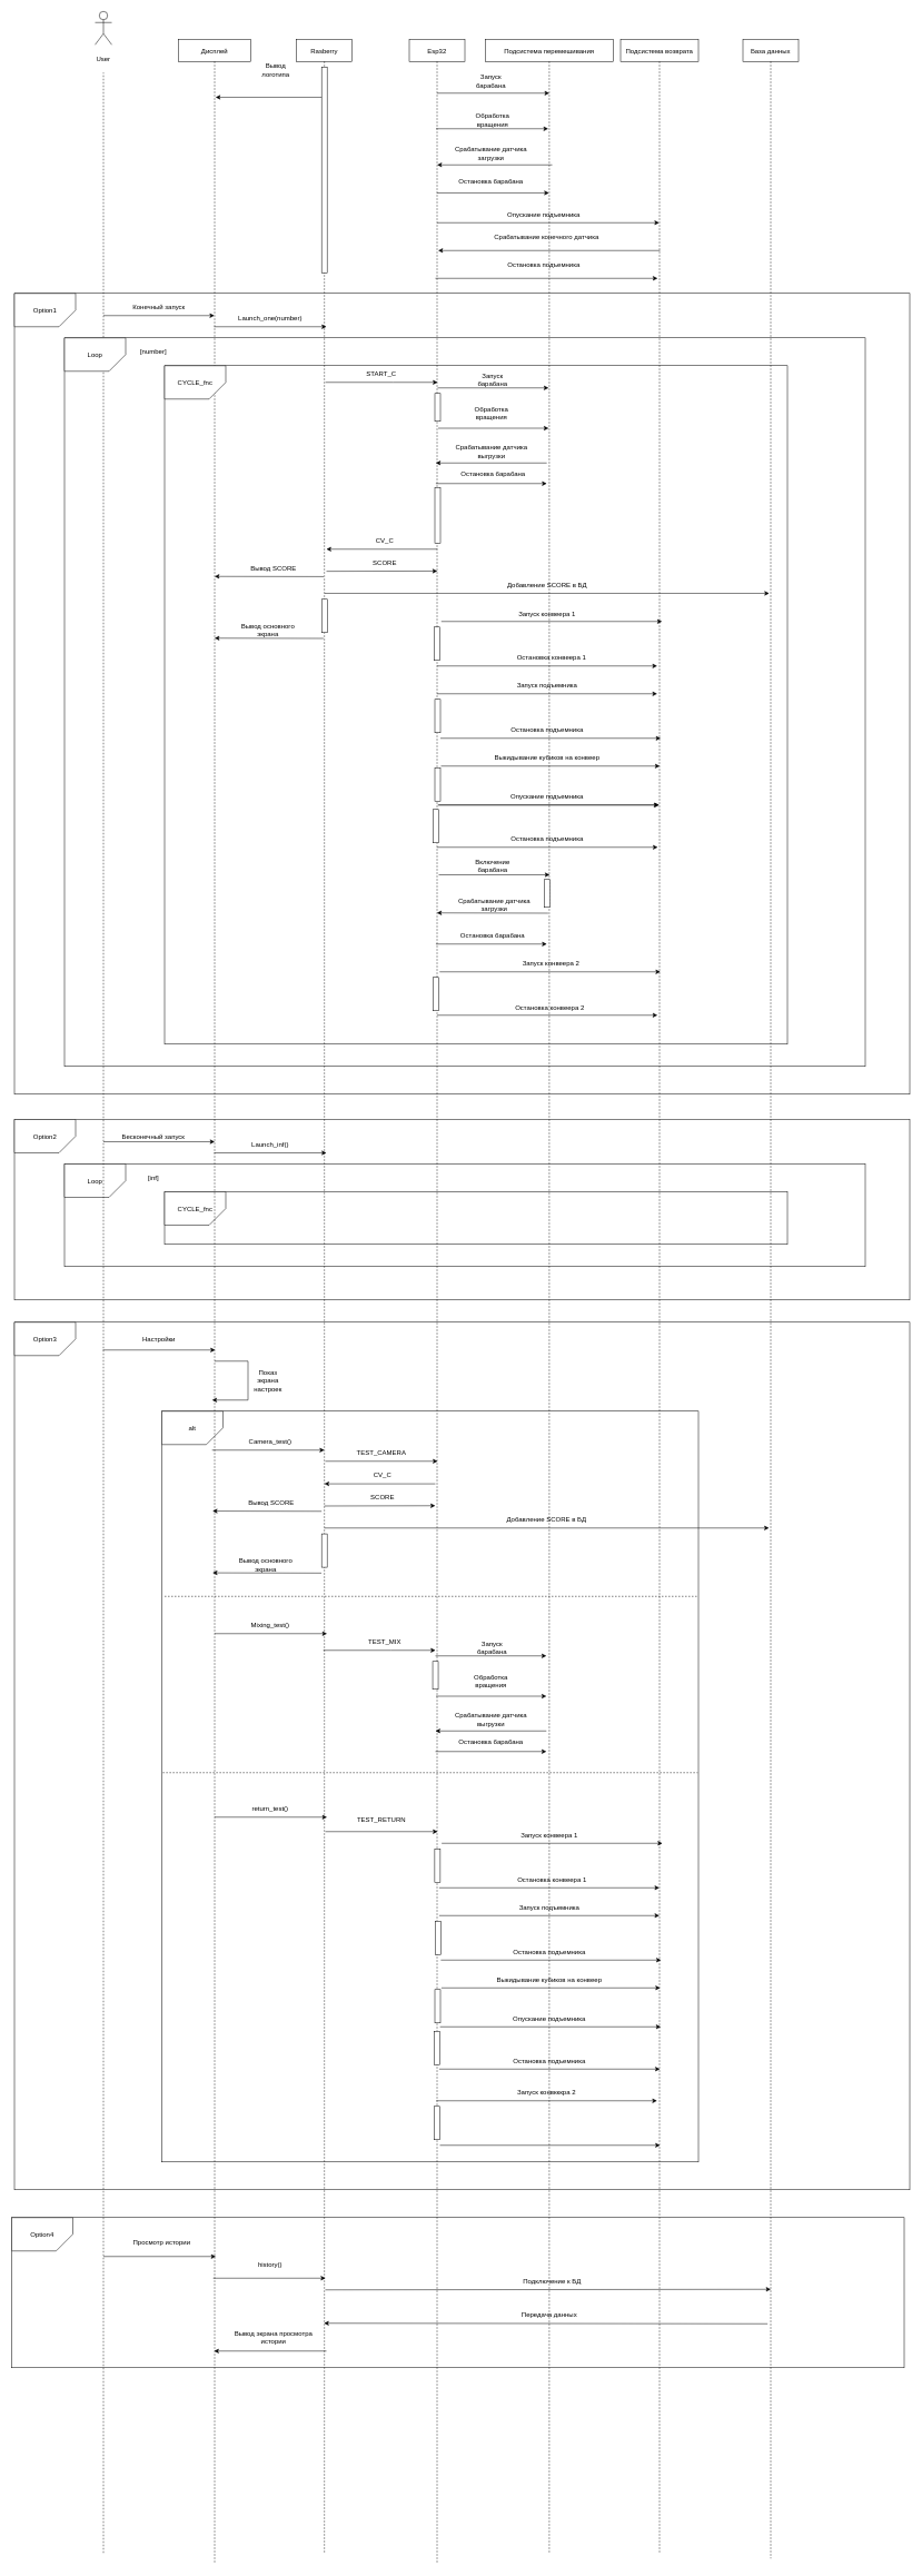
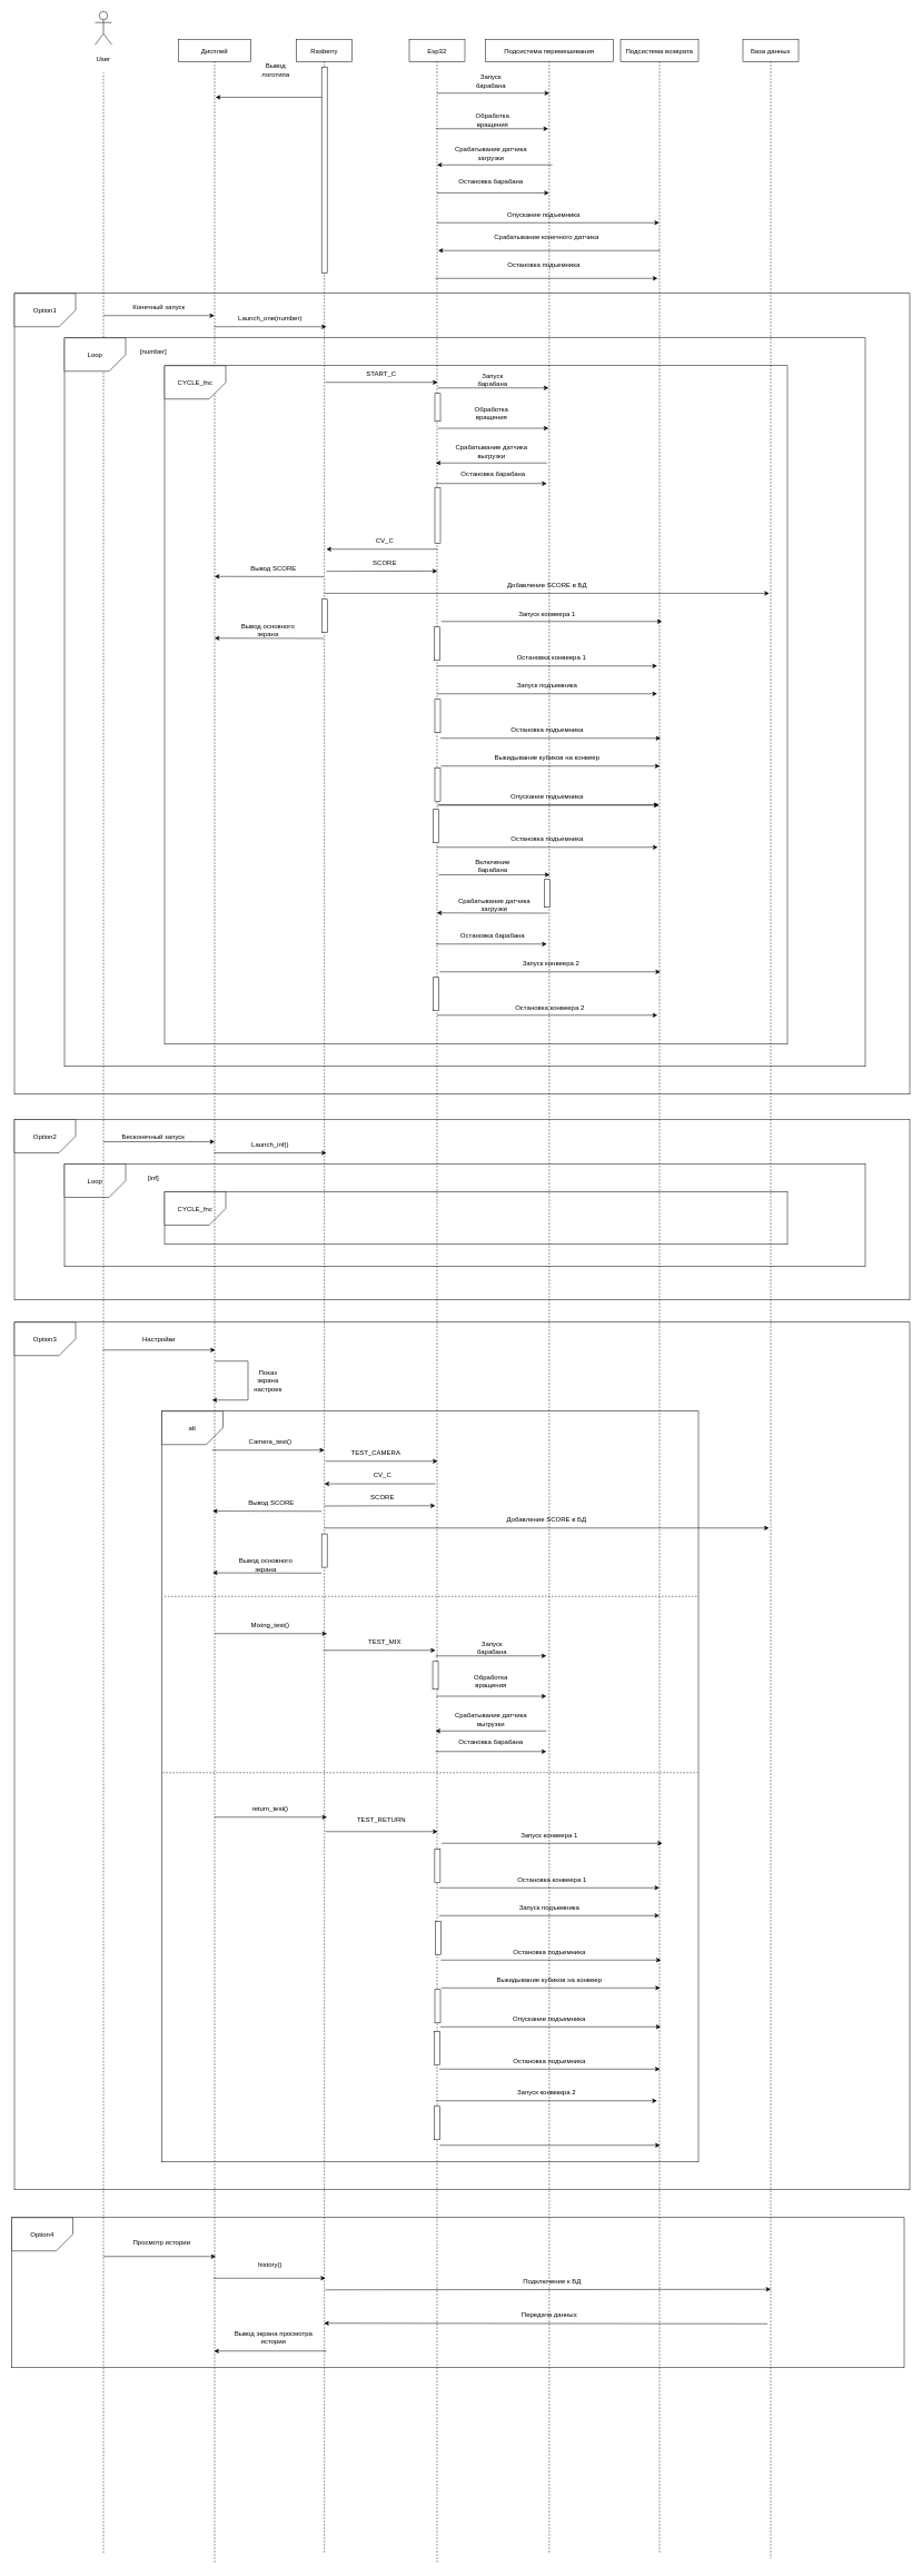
- <mxCell id="149" value="TEST_CAMERA" style="text;html=1;strokeColor=none;fillColor=none;align=center;verticalAlign=middle;whiteSpace=wrap;rounded=0;labelBackgroundColor=none;" vertex="1" parent="1"><mxGeometry x="655" y="2597" width="60" height="30" as="geometry" /></mxCell>
+ <mxCell id="149" value="TEST_CAMERA" style="text;html=1;strokeColor=none;fillColor=none;align=center;verticalAlign=middle;whiteSpace=wrap;rounded=0;labelBackgroundColor=none;" vertex="1" parent="1"><mxGeometry x="645" y="2597" width="60" height="30" as="geometry" /></mxCell>
